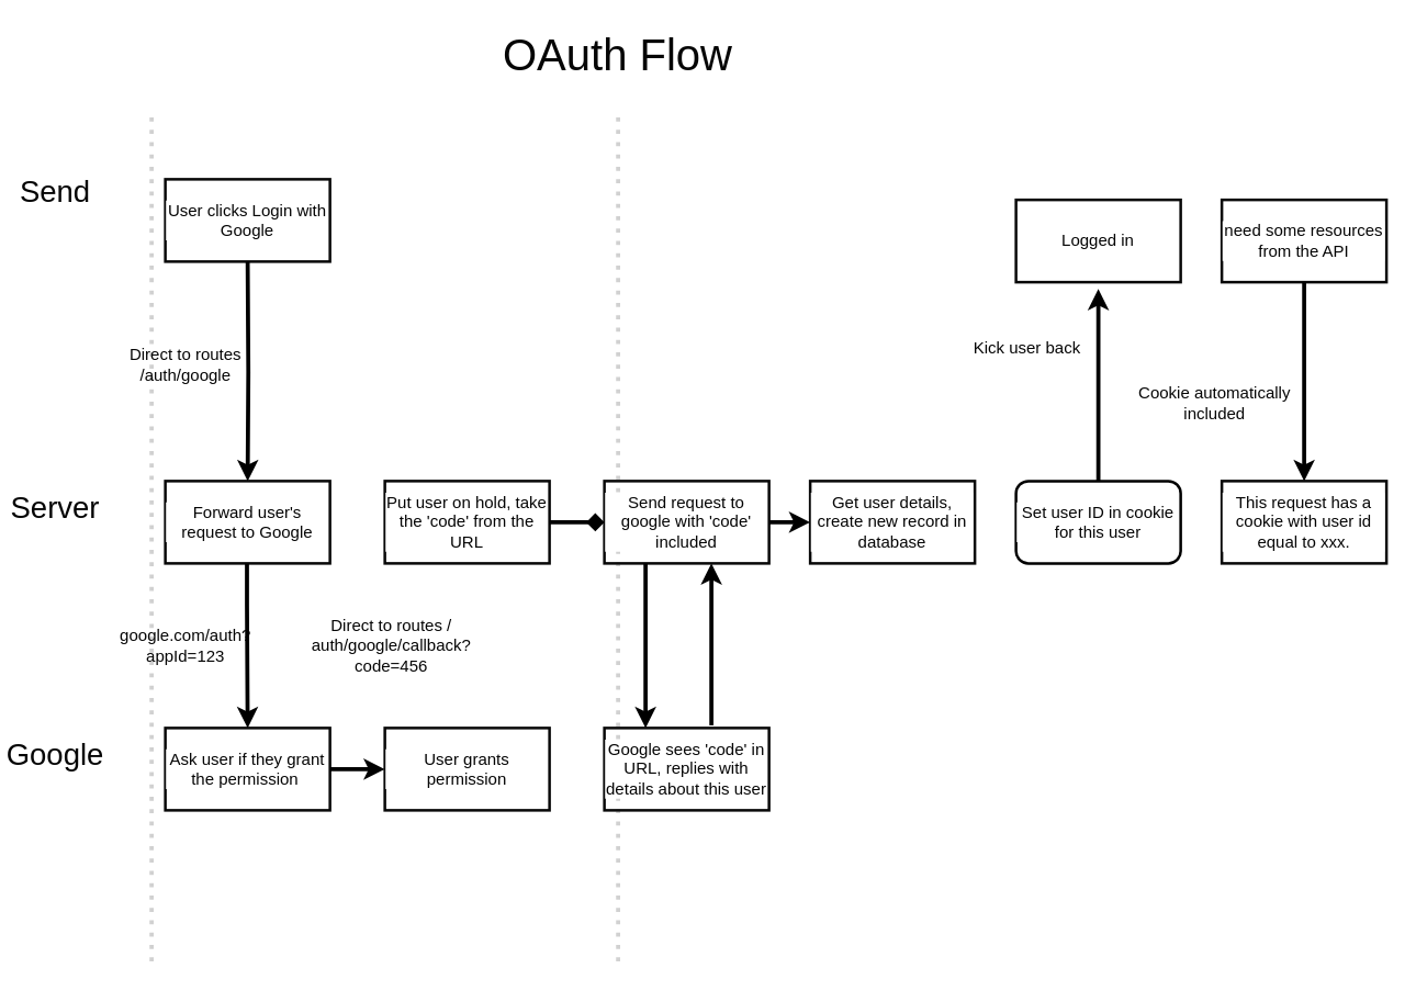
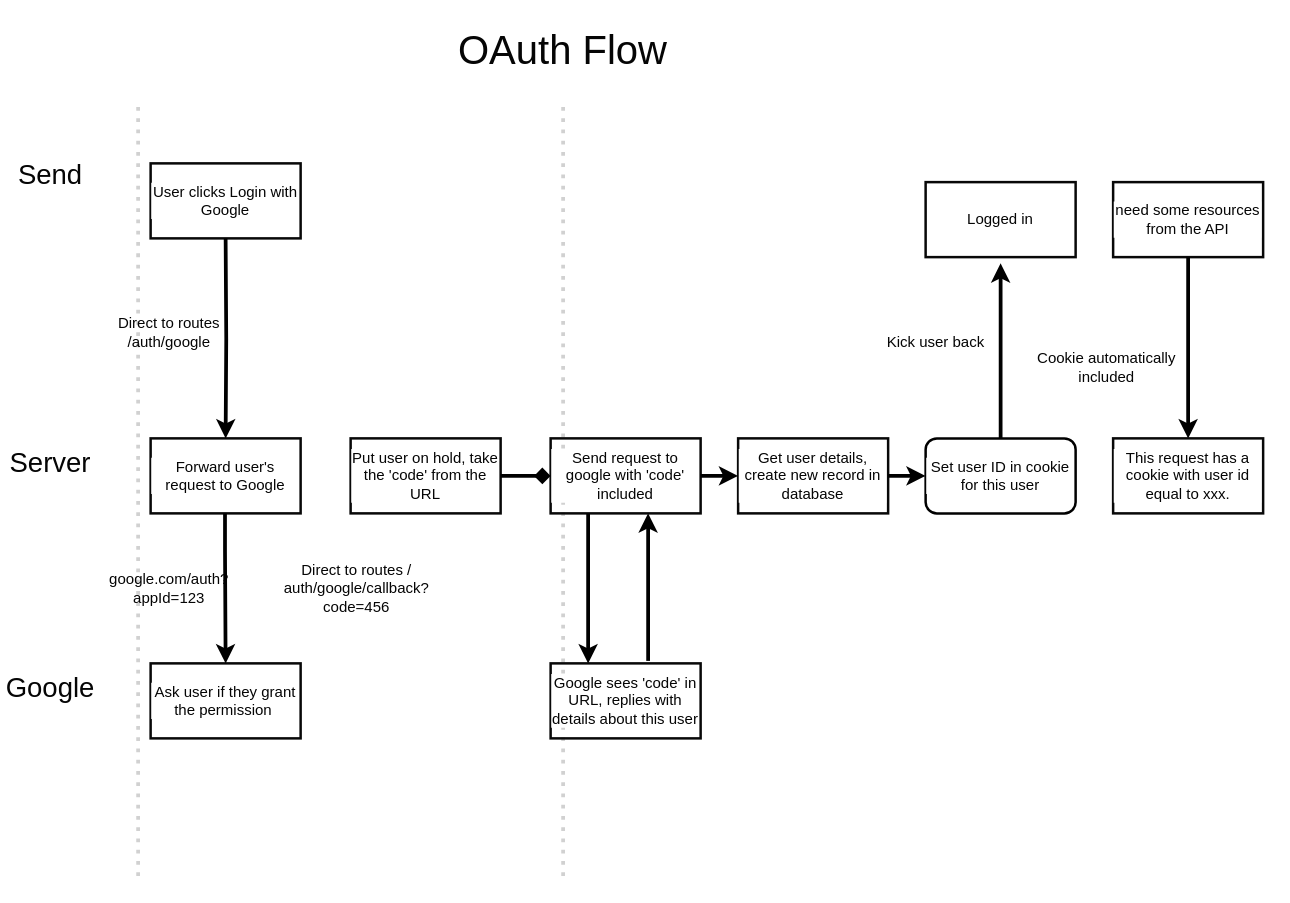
- <mxCell id="26" value="Kick user back&amp;nbsp;" style="text;html=1;strokeColor=none;fillColor=none;align=center;verticalAlign=middle;whiteSpace=wrap;rounded=0;shadow=0;labelBackgroundColor=none;fontSize=12;fontColor=#050505;" parent="1" vertex="1"><mxGeometry x="690" y="238" width="120" height="30" as="geometry" /></mxCell>
+ <mxCell id="26" value="Kick user back&amp;nbsp;" style="text;html=1;strokeColor=none;fillColor=none;align=center;verticalAlign=middle;whiteSpace=wrap;rounded=0;shadow=0;labelBackgroundColor=none;fontSize=12;fontColor=#050505;" parent="1" vertex="1"><mxGeometry x="690" y="258" width="120" height="30" as="geometry" /></mxCell>
+ <mxCell id="23" style="edgeStyle=orthogonalEdgeStyle;rounded=0;html=1;exitX=1;exitY=0.5;entryX=0;entryY=0.5;startArrow=none;startFill=0;jettySize=auto;orthogonalLoop=1;strokeWidth=3;fontSize=12;fontColor=#050505;entryDx=0;entryDy=0;exitDx=0;exitDy=0;" parent="1" source="20" target="22" edge="1"><mxGeometry relative="1" as="geometry"><mxPoint x="410" y="390" as="sourcePoint" /><mxPoint x="450" y="390" as="targetPoint" /></mxGeometry></mxCell>
- <mxCell id="15" style="edgeStyle=orthogonalEdgeStyle;rounded=0;html=1;exitX=1;exitY=0.5;entryX=0;entryY=0.5;startArrow=none;startFill=0;jettySize=auto;orthogonalLoop=1;strokeWidth=3;fontSize=12;fontColor=#050505;entryDx=0;entryDy=0;exitDx=0;exitDy=0;" parent="1" source="9" target="14" edge="1"><mxGeometry relative="1" as="geometry"><mxPoint x="40" y="200" as="sourcePoint" /><mxPoint x="40" y="253" as="targetPoint" /></mxGeometry></mxCell>
- <mxCell id="14" value="User grants permission" style="rounded=0;whiteSpace=wrap;html=1;shadow=0;strokeColor=#080808;strokeWidth=2;fillColor=#ffffff;fontSize=12;fontColor=#050505;align=center;labelBackgroundColor=#ffffff;" parent="1" vertex="1"><mxGeometry x="280" y="530" width="120" height="60" as="geometry" /></mxCell>
